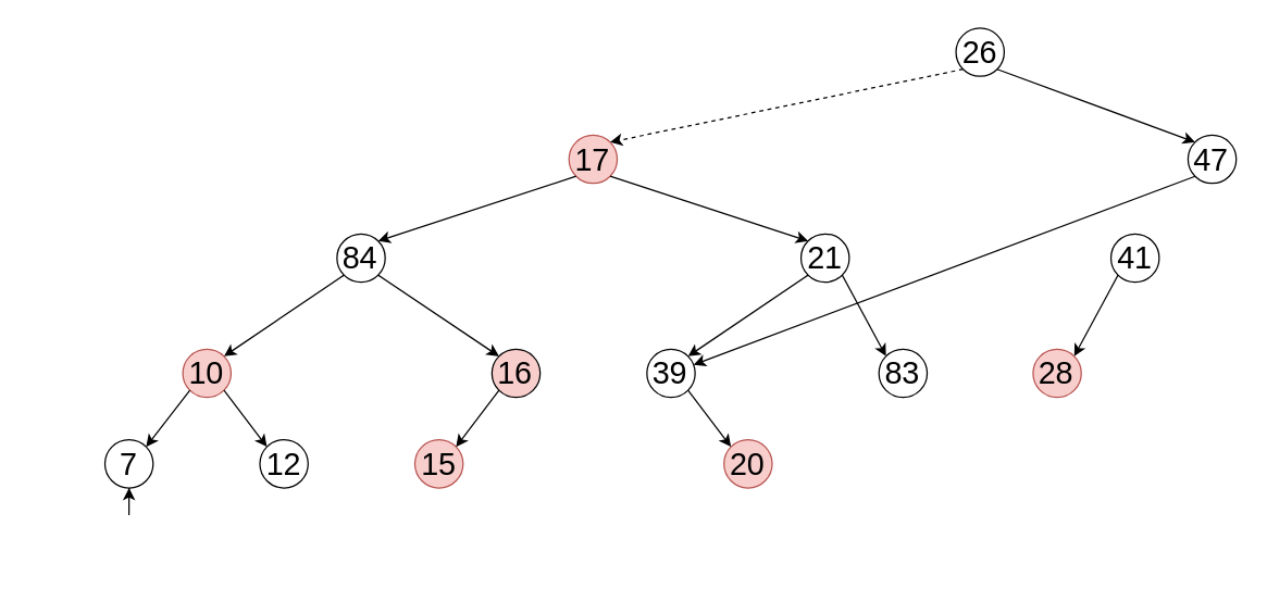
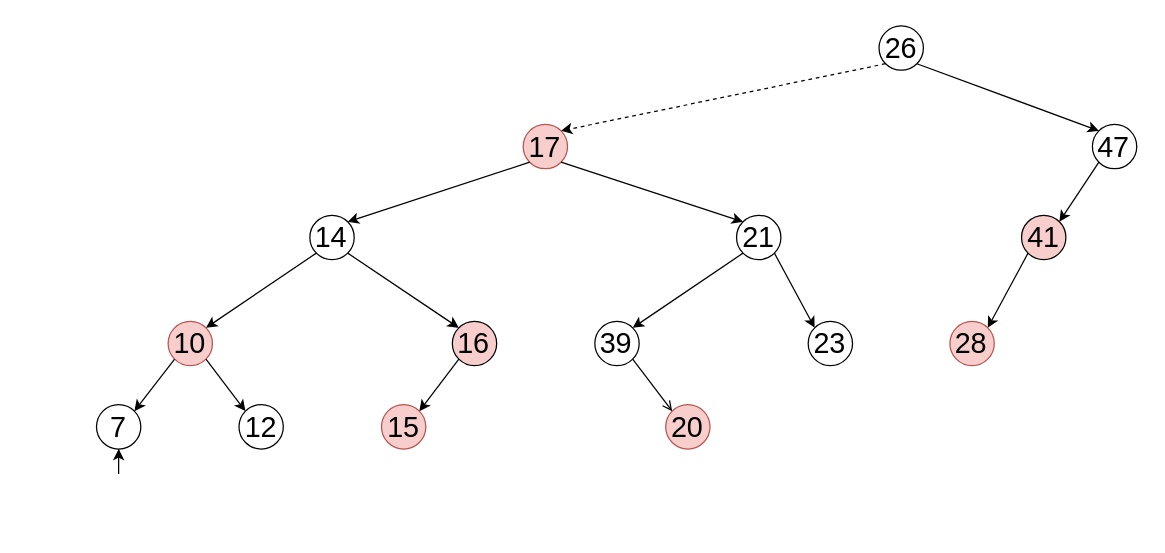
- <mxCell id="14" value="&lt;font style=&quot;font-size: 23px;&quot;&gt;84&lt;/font&gt;" style="ellipse;whiteSpace=wrap;html=1;aspect=fixed;" vertex="1" parent="2"><mxGeometry x="227.377" y="151.515" width="35.476" height="35.476" as="geometry" /></mxCell>
+ <mxCell id="14" value="&lt;font style=&quot;font-size: 23px;&quot;&gt;14&lt;/font&gt;" style="ellipse;whiteSpace=wrap;html=1;aspect=fixed;" vertex="1" parent="2"><mxGeometry x="227.377" y="151.515" width="35.476" height="35.476" as="geometry" /></mxCell>
- <mxCell id="6" value="&lt;font style=&quot;font-size: 23px;&quot;&gt;41&lt;/font&gt;" style="ellipse;whiteSpace=wrap;html=1;aspect=fixed;" vertex="1" parent="2"><mxGeometry x="796.733" y="151.515" width="35.476" height="35.476" as="geometry" /></mxCell>
+ <mxCell id="6" value="&lt;font style=&quot;font-size: 23px;&quot;&gt;41&lt;/font&gt;" style="ellipse;whiteSpace=wrap;html=1;aspect=fixed;fillColor=#f8cecc;" vertex="1" parent="2"><mxGeometry x="796.733" y="151.515" width="35.476" height="35.476" as="geometry" /></mxCell>
- <mxCell id="7" style="rounded=0;orthogonalLoop=1;jettySize=auto;html=1;exitX=0;exitY=1;exitDx=0;exitDy=0;" edge="1" parent="2" source="4" target="16"><mxGeometry relative="1" as="geometry" /></mxCell>
+ <mxCell id="7" style="rounded=0;orthogonalLoop=1;jettySize=auto;html=1;exitX=0;exitY=1;exitDx=0;exitDy=0;entryX=1;entryY=0;entryDx=0;entryDy=0;" edge="1" parent="2" source="4" target="6"><mxGeometry relative="1" as="geometry" /></mxCell>
- <mxCell id="18" value="&lt;font style=&quot;font-size: 23px;&quot;&gt;83&lt;/font&gt;" style="ellipse;whiteSpace=wrap;html=1;aspect=fixed;" vertex="1" parent="2"><mxGeometry x="626.048" y="236.364" width="35.476" height="35.476" as="geometry" /></mxCell>
+ <mxCell id="18" value="&lt;font style=&quot;font-size: 23px;&quot;&gt;23&lt;/font&gt;" style="ellipse;whiteSpace=wrap;html=1;aspect=fixed;" vertex="1" parent="2"><mxGeometry x="626.048" y="236.364" width="35.476" height="35.476" as="geometry" /></mxCell>
- <mxCell id="21" style="rounded=0;orthogonalLoop=1;jettySize=auto;html=1;exitX=1;exitY=1;exitDx=0;exitDy=0;entryX=0;entryY=0;entryDx=0;entryDy=0;" edge="1" parent="2" source="16" target="20"><mxGeometry relative="1" as="geometry" /></mxCell>
+ <mxCell id="21" style="rounded=0;orthogonalLoop=1;jettySize=auto;html=1;exitX=1;exitY=1;exitDx=0;exitDy=0;entryX=0;entryY=0;entryDx=0;entryDy=0;endArrow=open;" edge="1" parent="2" source="16" target="20"><mxGeometry relative="1" as="geometry" /></mxCell>
